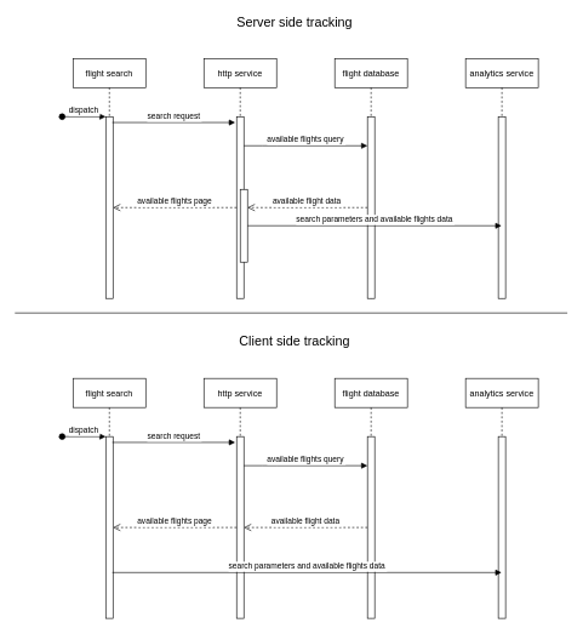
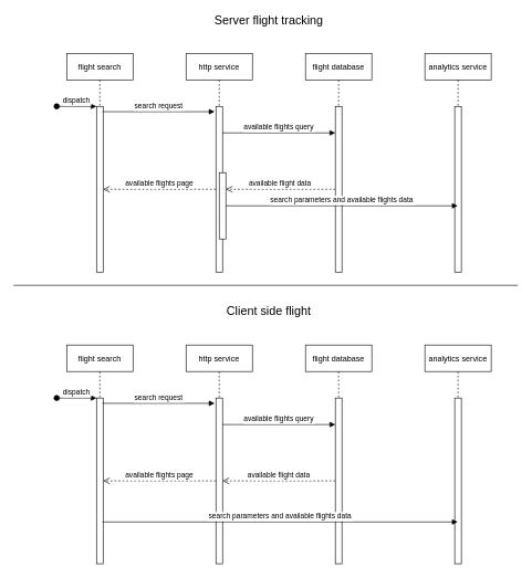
- <mxCell id="31" value="Server side tracking" style="text;html=1;strokeColor=none;fillColor=none;align=center;verticalAlign=middle;whiteSpace=wrap;rounded=0;fontSize=18;" vertex="1" parent="1"><mxGeometry x="270" y="20" width="270" height="20" as="geometry" /></mxCell>
+ <mxCell id="31" value="Server flight tracking" style="text;html=1;strokeColor=none;fillColor=none;align=center;verticalAlign=middle;whiteSpace=wrap;rounded=0;fontSize=18;" vertex="1" parent="1"><mxGeometry x="270" y="20" width="270" height="20" as="geometry" /></mxCell>
- <mxCell id="33" value="Client side tracking" style="text;html=1;strokeColor=none;fillColor=none;align=center;verticalAlign=middle;whiteSpace=wrap;rounded=0;fontSize=18;" vertex="1" parent="1"><mxGeometry x="270" y="460" width="270" height="20" as="geometry" /></mxCell>
+ <mxCell id="33" value="Client side flight" style="text;html=1;strokeColor=none;fillColor=none;align=center;verticalAlign=middle;whiteSpace=wrap;rounded=0;fontSize=18;" vertex="1" parent="1"><mxGeometry x="270" y="460" width="270" height="20" as="geometry" /></mxCell>
